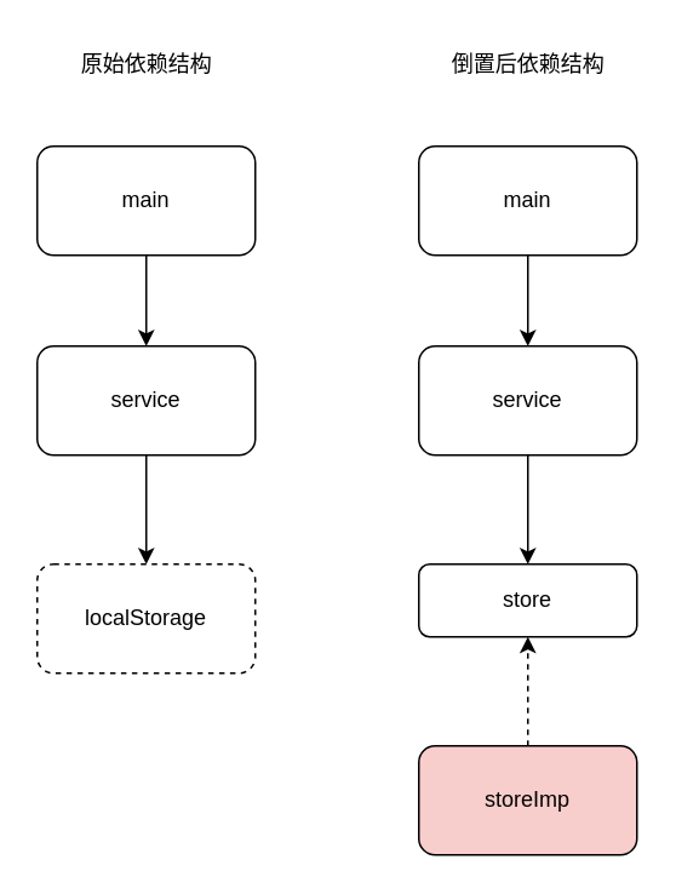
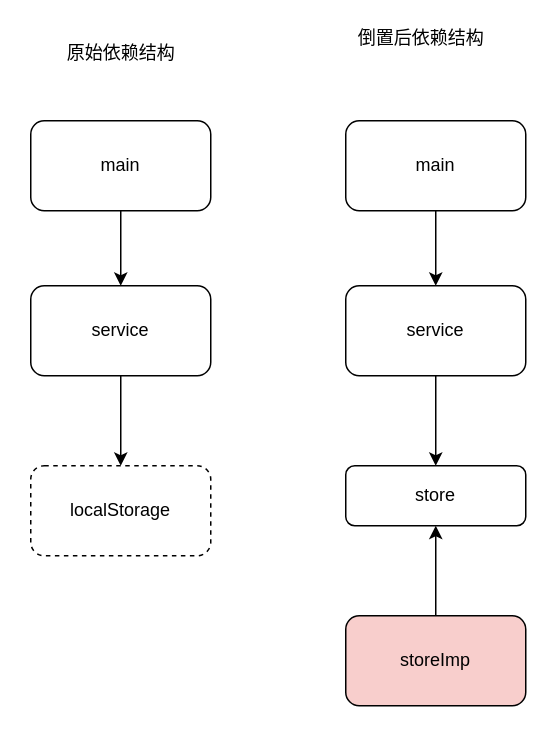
- <mxCell id="13" value="倒置后依赖结构" style="text;html=1;align=center;verticalAlign=middle;resizable=0;points=[];autosize=1;strokeColor=none;fillColor=none;" vertex="1" parent="1"><mxGeometry x="235" y="20" width="110" height="30" as="geometry" /></mxCell>
+ <mxCell id="13" value="倒置后依赖结构" style="text;html=1;align=center;verticalAlign=middle;resizable=0;points=[];autosize=1;strokeColor=none;fillColor=none;" vertex="1" parent="1"><mxGeometry x="225" y="10" width="110" height="30" as="geometry" /></mxCell>
- <mxCell id="14" value="" style="edgeStyle=none;html=1;dashed=1;" edge="1" parent="1" source="15" target="12"><mxGeometry relative="1" as="geometry" /></mxCell>
+ <mxCell id="14" value="" style="edgeStyle=none;html=1;" edge="1" parent="1" source="15" target="12"><mxGeometry relative="1" as="geometry" /></mxCell>
